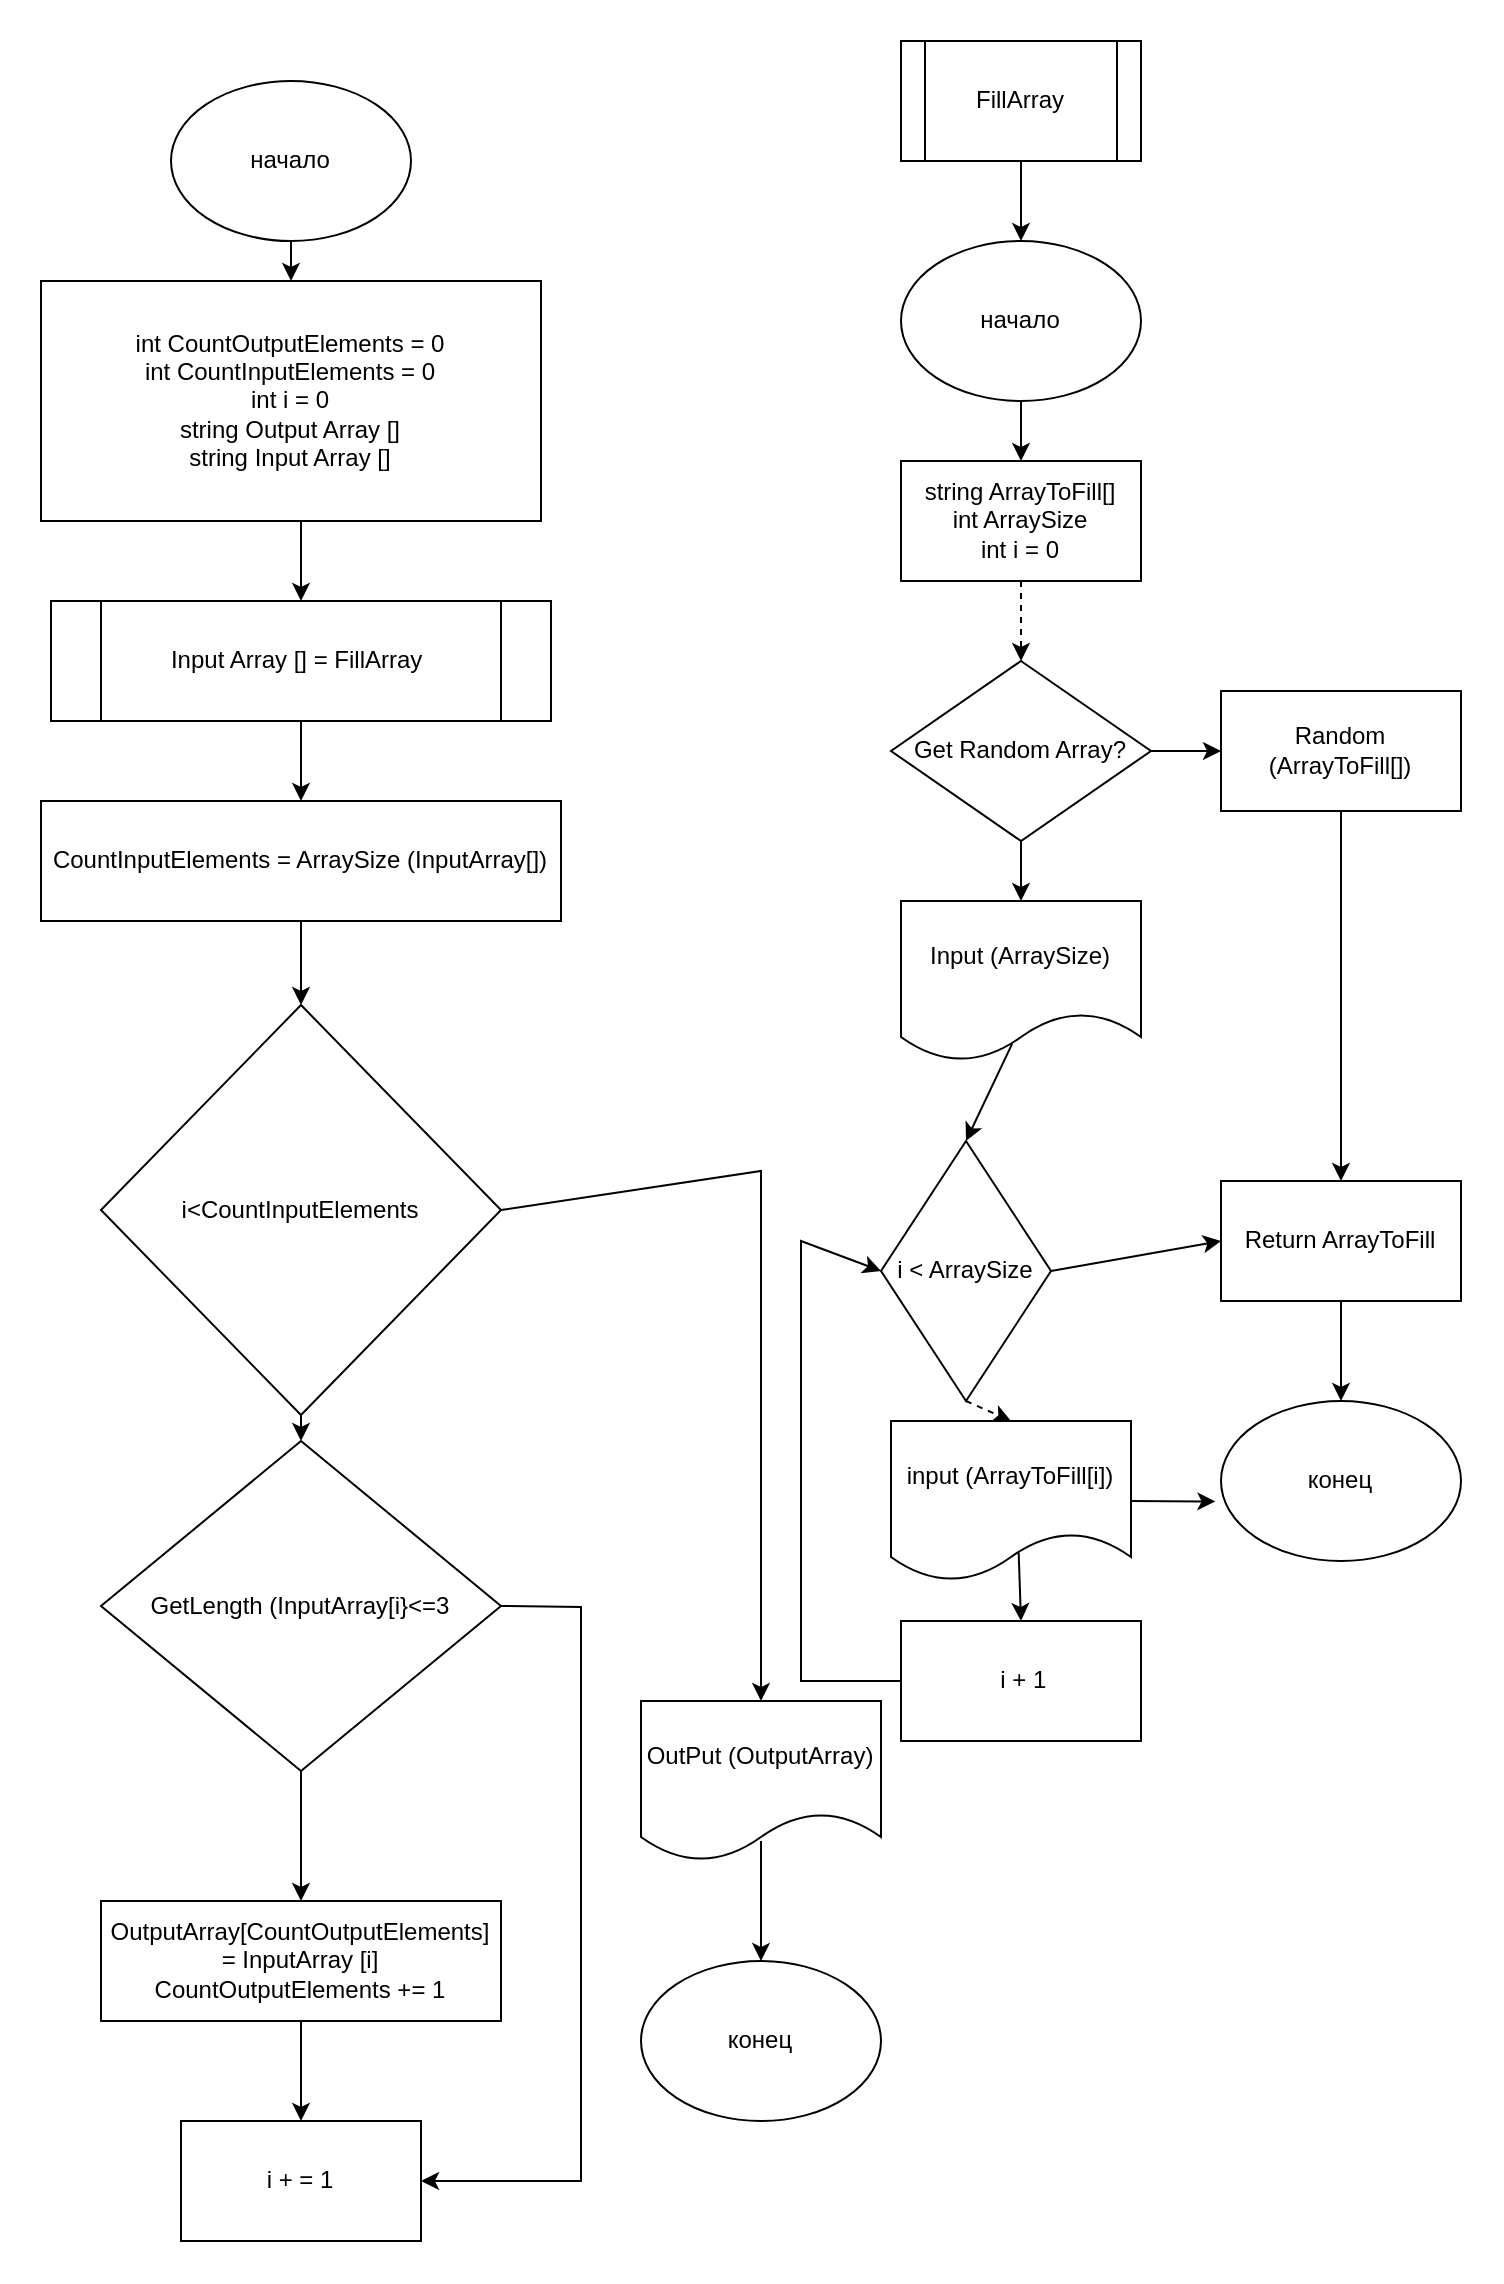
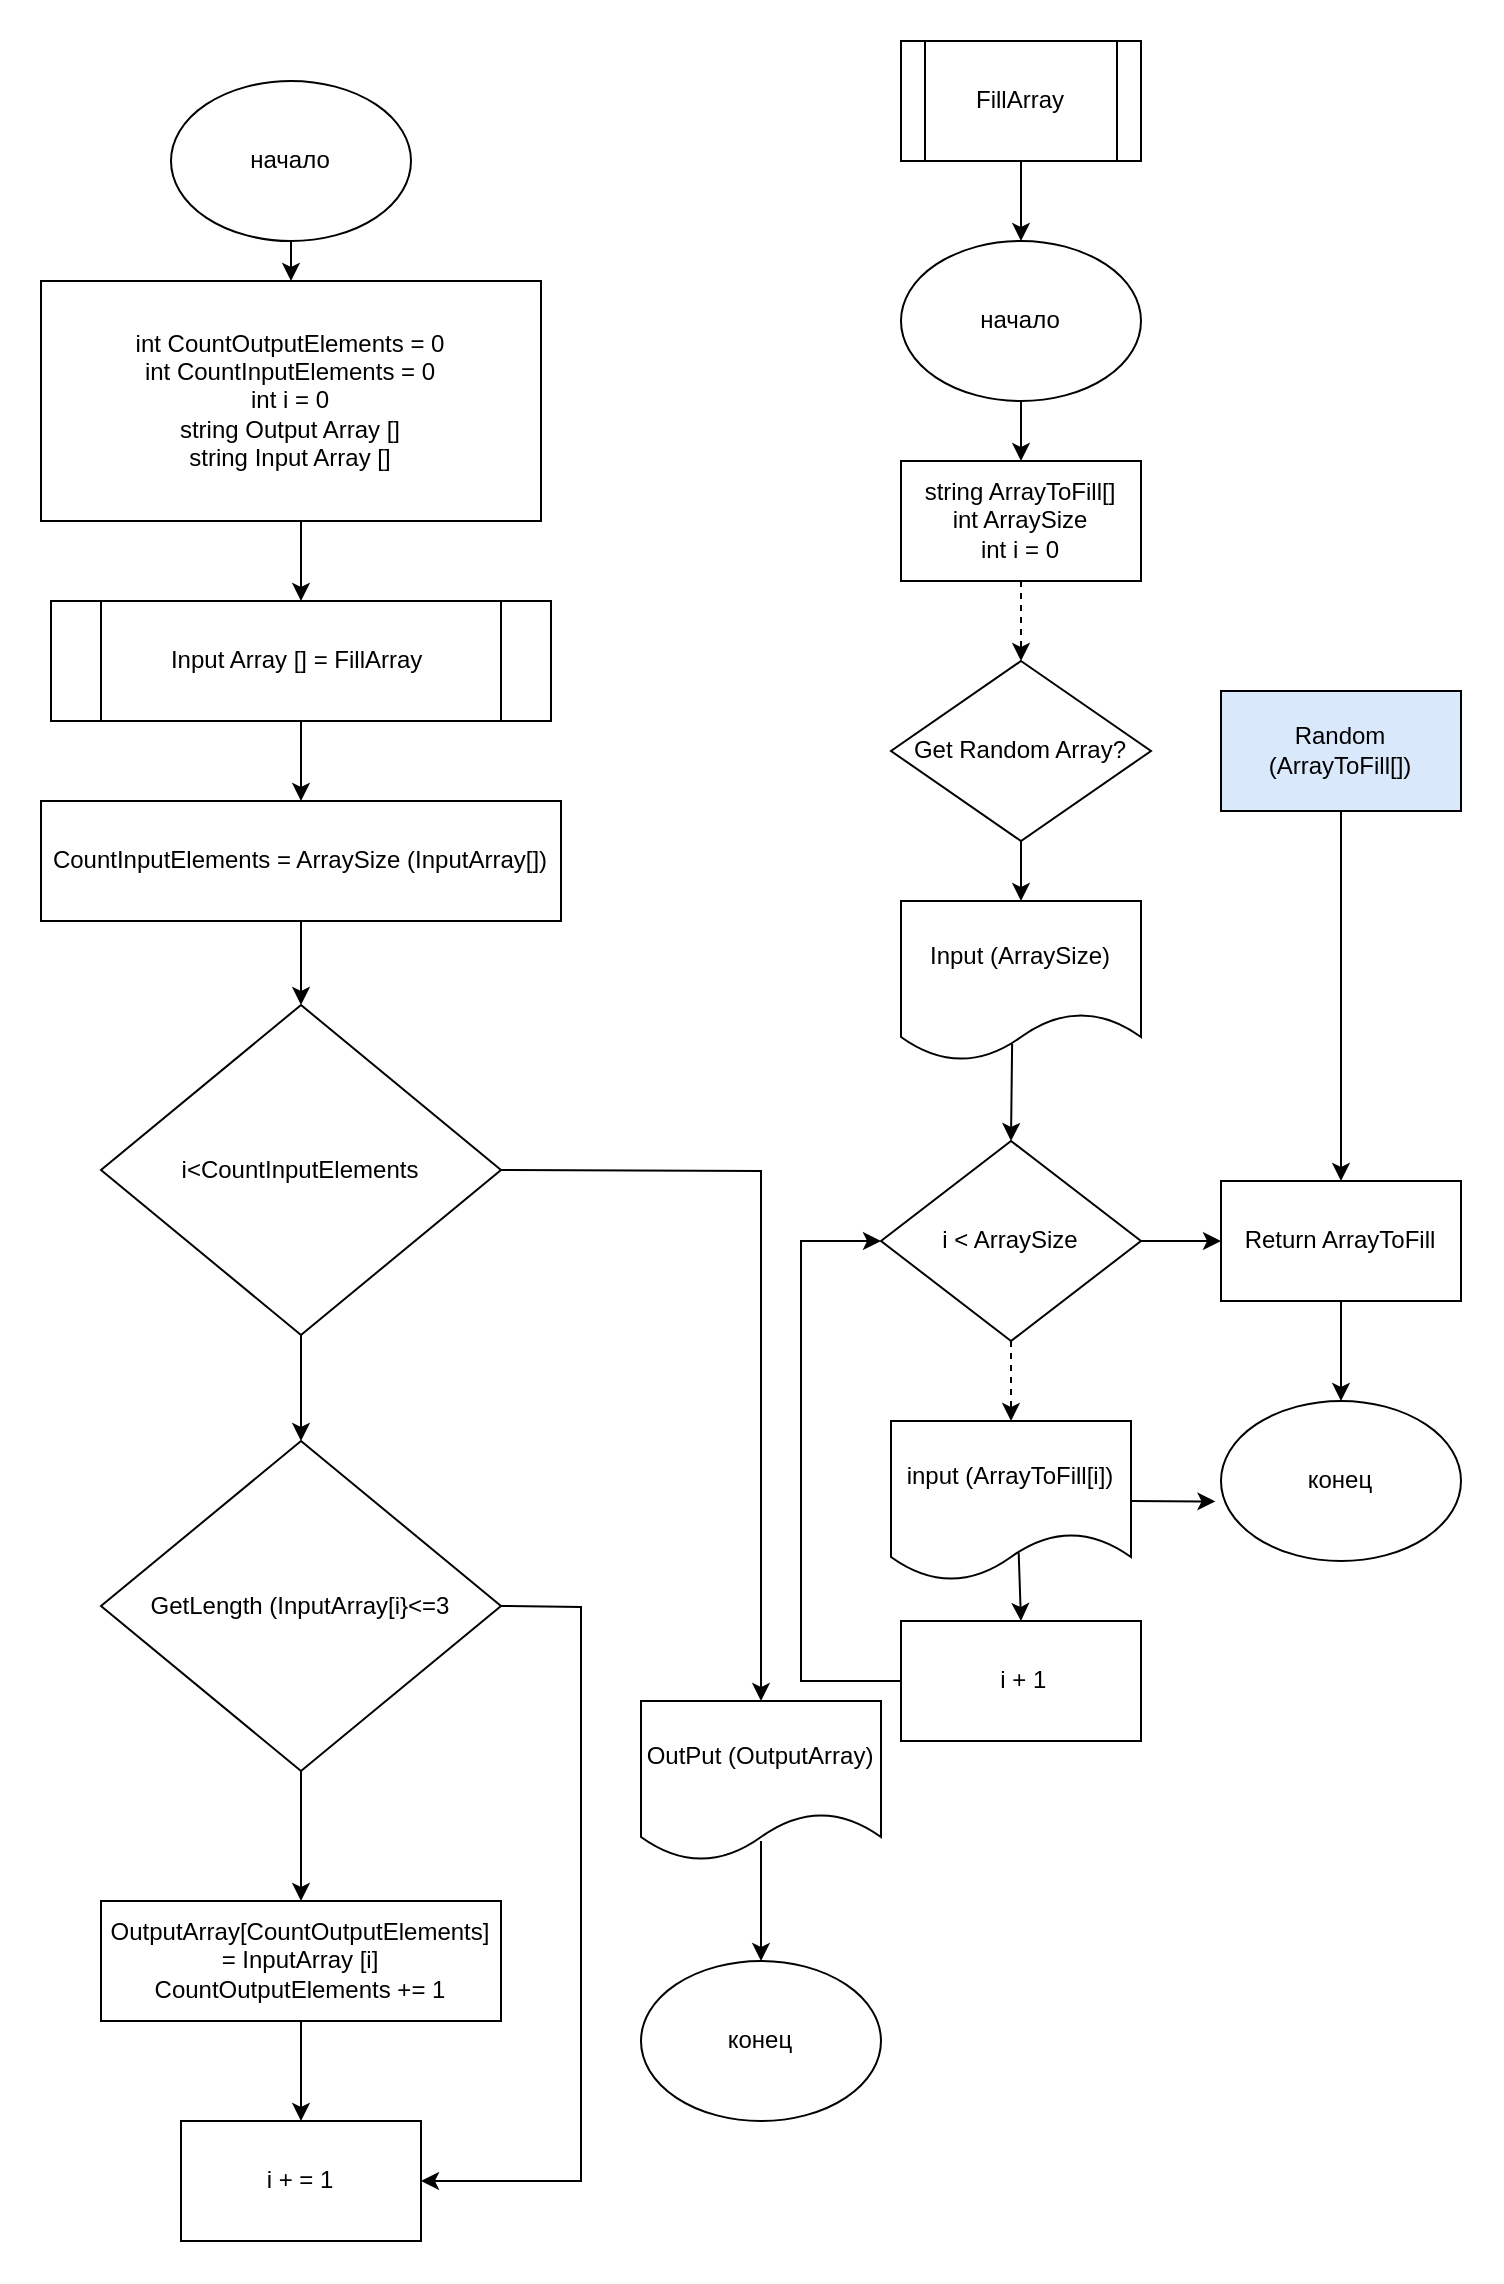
- <mxCell id="30" value="" style="endArrow=classic;html=1;rounded=0;exitX=1;exitY=0.5;exitDx=0;exitDy=0;entryX=0;entryY=0.5;entryDx=0;entryDy=0;" edge="1" parent="1" source="27" target="29"><mxGeometry width="50" height="50" relative="1" as="geometry"><mxPoint x="320" y="420" as="sourcePoint" /><mxPoint x="370" y="370" as="targetPoint" /></mxGeometry></mxCell>
- <mxCell id="29" value="Random (ArrayToFill[])" style="rounded=0;whiteSpace=wrap;html=1;" vertex="1" parent="1"><mxGeometry x="610" y="345" width="120" height="60" as="geometry" /></mxCell>
+ <mxCell id="29" value="Random (ArrayToFill[])" style="rounded=0;whiteSpace=wrap;html=1;fillColor=#dae8fc;" vertex="1" parent="1"><mxGeometry x="610" y="345" width="120" height="60" as="geometry" /></mxCell>
- <mxCell id="7" value="i&amp;lt;CountInputElements" style="rhombus;whiteSpace=wrap;html=1;" vertex="1" parent="1"><mxGeometry x="50" y="502" width="200" height="205" as="geometry" /></mxCell>
+ <mxCell id="7" value="i&amp;lt;CountInputElements" style="rhombus;whiteSpace=wrap;html=1;" vertex="1" parent="1"><mxGeometry x="50" y="502" width="200" height="165" as="geometry" /></mxCell>
- <mxCell id="32" value="i &amp;lt; ArraySize" style="rhombus;whiteSpace=wrap;html=1;" vertex="1" parent="1"><mxGeometry x="440" y="570" width="85" height="130" as="geometry" /></mxCell>
+ <mxCell id="32" value="i &amp;lt; ArraySize" style="rhombus;whiteSpace=wrap;html=1;" vertex="1" parent="1"><mxGeometry x="440" y="570" width="130" height="100" as="geometry" /></mxCell>
